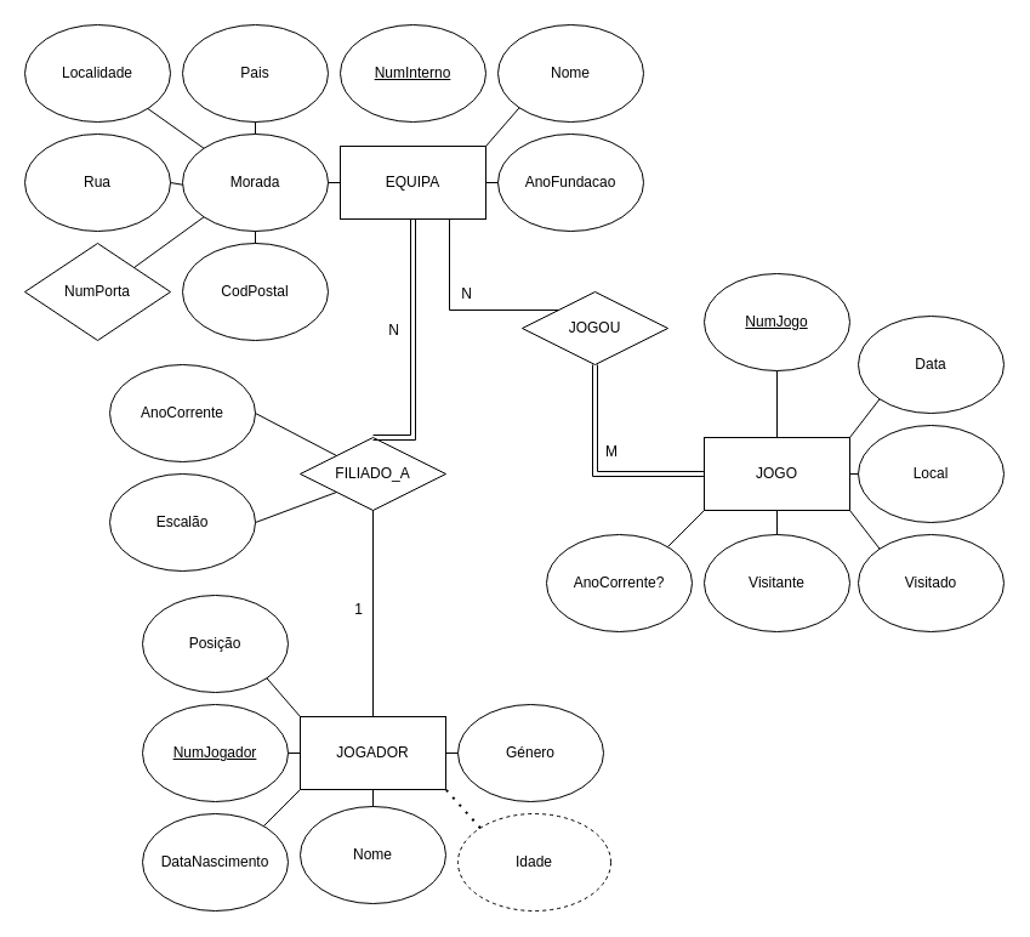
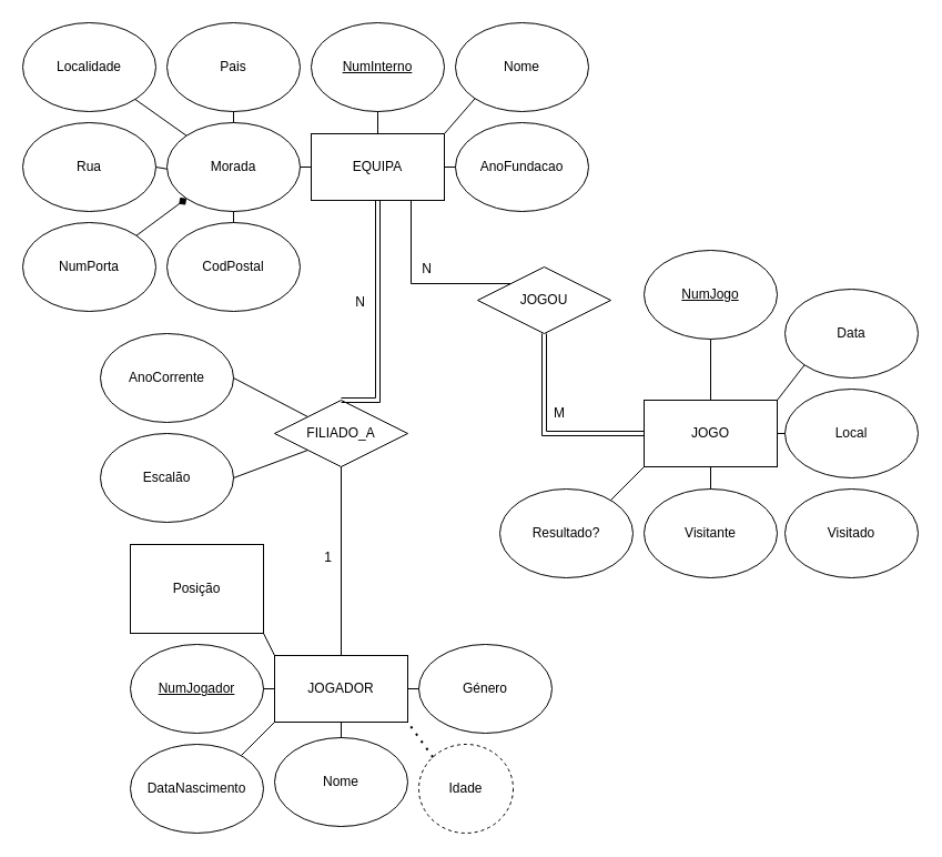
+ <mxCell id="8" value="" style="endArrow=none;html=1;rounded=0;entryX=0.5;entryY=1;entryDx=0;entryDy=0;exitX=0.5;exitY=0;exitDx=0;exitDy=0;" edge="1" parent="1" source="2" target="5"><mxGeometry width="50" height="50" relative="1" as="geometry"><mxPoint x="280" y="120" as="sourcePoint" /><mxPoint x="330" y="70" as="targetPoint" /></mxGeometry></mxCell>
- <mxCell id="12" value="" style="endArrow=none;html=1;rounded=0;entryX=0;entryY=1;entryDx=0;entryDy=0;exitX=1;exitY=0;exitDx=0;exitDy=0;" edge="1" parent="1" source="9" target="4"><mxGeometry width="50" height="50" relative="1" as="geometry"><mxPoint x="90" y="220" as="sourcePoint" /><mxPoint x="140" y="170" as="targetPoint" /></mxGeometry></mxCell>
+ <mxCell id="12" value="" style="endArrow=diamond;html=1;rounded=0;entryX=0;entryY=1;entryDx=0;entryDy=0;exitX=1;exitY=0;exitDx=0;exitDy=0;" edge="1" parent="1" source="9" target="4"><mxGeometry width="50" height="50" relative="1" as="geometry"><mxPoint x="90" y="220" as="sourcePoint" /><mxPoint x="140" y="170" as="targetPoint" /></mxGeometry></mxCell>
- <mxCell id="9" value="NumPorta" style="rhombus;whiteSpace=wrap;html=1;" vertex="1" parent="1"><mxGeometry x="20" y="200" width="120" height="80" as="geometry" /></mxCell>
+ <mxCell id="9" value="NumPorta" style="ellipse;whiteSpace=wrap;html=1;" vertex="1" parent="1"><mxGeometry x="20" y="200" width="120" height="80" as="geometry" /></mxCell>
- <mxCell id="46" value="" style="endArrow=none;html=1;rounded=0;entryX=1;entryY=1;entryDx=0;entryDy=0;exitX=0;exitY=0;exitDx=0;exitDy=0;" edge="1" parent="1" source="39" target="34"><mxGeometry width="50" height="50" relative="1" as="geometry"><mxPoint x="720" y="460" as="sourcePoint" /><mxPoint x="770" y="410" as="targetPoint" /></mxGeometry></mxCell>
- <mxCell id="40" value="AnoCorrente?" style="ellipse;whiteSpace=wrap;html=1;" vertex="1" parent="1"><mxGeometry x="450" y="440" width="120" height="80" as="geometry" /></mxCell>
+ <mxCell id="40" value="Resultado?" style="ellipse;whiteSpace=wrap;html=1;" vertex="1" parent="1"><mxGeometry x="450" y="440" width="120" height="80" as="geometry" /></mxCell>
- <mxCell id="30" value="Posição" style="ellipse;whiteSpace=wrap;html=1;" vertex="1" parent="1"><mxGeometry x="117" y="490" width="120" height="80" as="geometry" /></mxCell>
+ <mxCell id="30" value="Posição" style="whiteSpace=wrap;html=1;rounded=0;" vertex="1" parent="1"><mxGeometry x="117" y="490" width="120" height="80" as="geometry" /></mxCell>
- <mxCell id="32" value="Idade" style="ellipse;whiteSpace=wrap;html=1;align=center;dashed=1;" vertex="1" parent="1"><mxGeometry x="377" y="670" width="126" height="80" as="geometry" /></mxCell>
+ <mxCell id="32" value="Idade" style="ellipse;whiteSpace=wrap;html=1;align=center;dashed=1;" vertex="1" parent="1"><mxGeometry x="377" y="670" width="85" height="80" as="geometry" /></mxCell>
